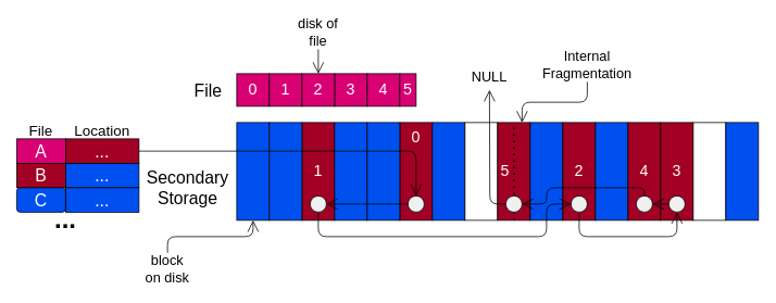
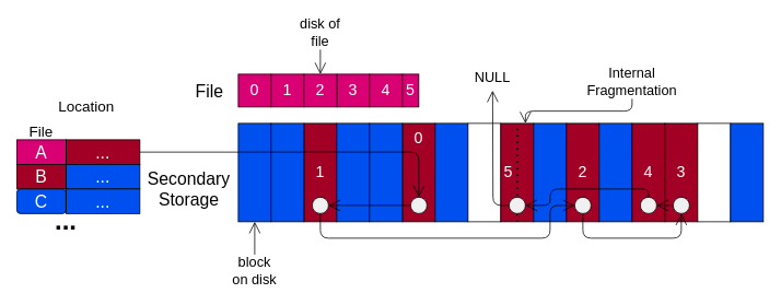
- <mxCell id="27" value="Internal Fragmentation" style="text;html=1;strokeColor=none;fillColor=none;align=center;verticalAlign=middle;whiteSpace=wrap;rounded=0;fontSize=17;" vertex="1" parent="1"><mxGeometry x="650" y="60" width="140" height="40" as="geometry" /></mxCell>
+ <mxCell id="27" value="Internal Fragmentation" style="text;html=1;strokeColor=none;fillColor=none;align=center;verticalAlign=middle;whiteSpace=wrap;rounded=0;fontSize=17;" vertex="1" parent="1"><mxGeometry x="700" y="80" width="140" height="40" as="geometry" /></mxCell>
- <mxCell id="55" value="Location" style="text;html=1;strokeColor=none;fillColor=none;align=center;verticalAlign=middle;whiteSpace=wrap;rounded=0;fontSize=18;" vertex="1" parent="1"><mxGeometry x="80" y="150" width="90" height="20" as="geometry" /></mxCell>
+ <mxCell id="55" value="Location" style="text;html=1;strokeColor=none;fillColor=none;align=center;verticalAlign=middle;whiteSpace=wrap;rounded=0;fontSize=18;" vertex="1" parent="1"><mxGeometry x="60" y="120" width="90" height="20" as="geometry" /></mxCell>
- <mxCell id="29" value="block on disk" style="text;html=1;strokeColor=none;fillColor=none;align=center;verticalAlign=middle;whiteSpace=wrap;rounded=0;fontSize=17;" vertex="1" parent="1"><mxGeometry x="175" y="310" width="60" height="40" as="geometry" /></mxCell>
+ <mxCell id="29" value="block on disk" style="text;html=1;strokeColor=none;fillColor=none;align=center;verticalAlign=middle;whiteSpace=wrap;rounded=0;fontSize=17;" vertex="1" parent="1"><mxGeometry x="280" y="310" width="60" height="40" as="geometry" /></mxCell>
